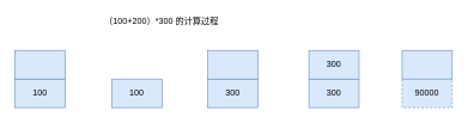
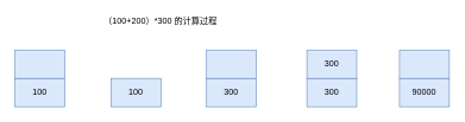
- <mxCell id="10" value="90000" style="rounded=0;whiteSpace=wrap;html=1;fillColor=#dae8fc;strokeColor=#6c8ebf;dashed=1;" vertex="1" parent="1"><mxGeometry x="560" y="110" width="70" height="40" as="geometry" /></mxCell>
+ <mxCell id="10" value="90000" style="rounded=0;whiteSpace=wrap;html=1;fillColor=#dae8fc;strokeColor=#6c8ebf;" vertex="1" parent="1"><mxGeometry x="560" y="110" width="70" height="40" as="geometry" /></mxCell>
